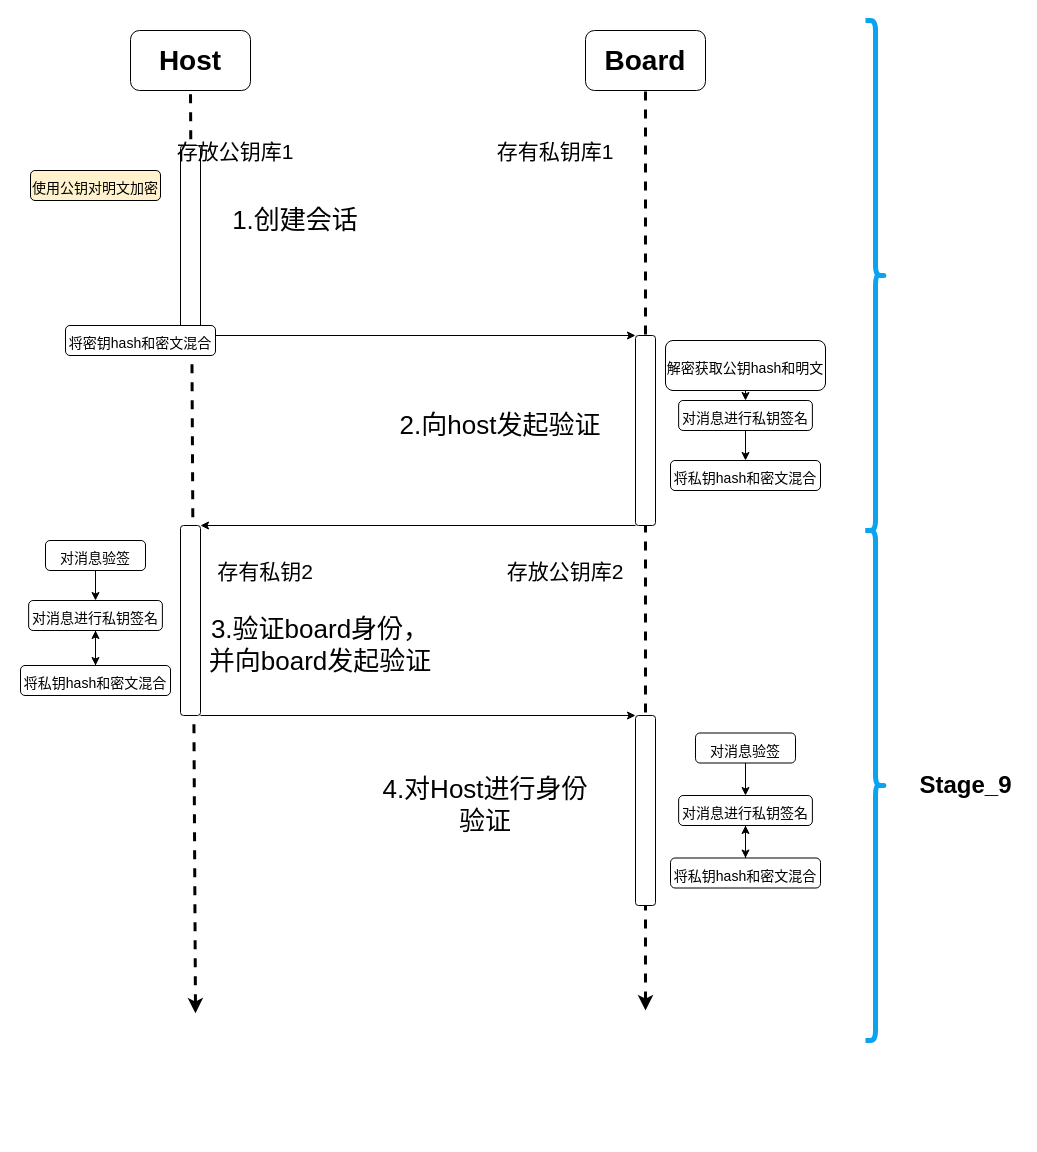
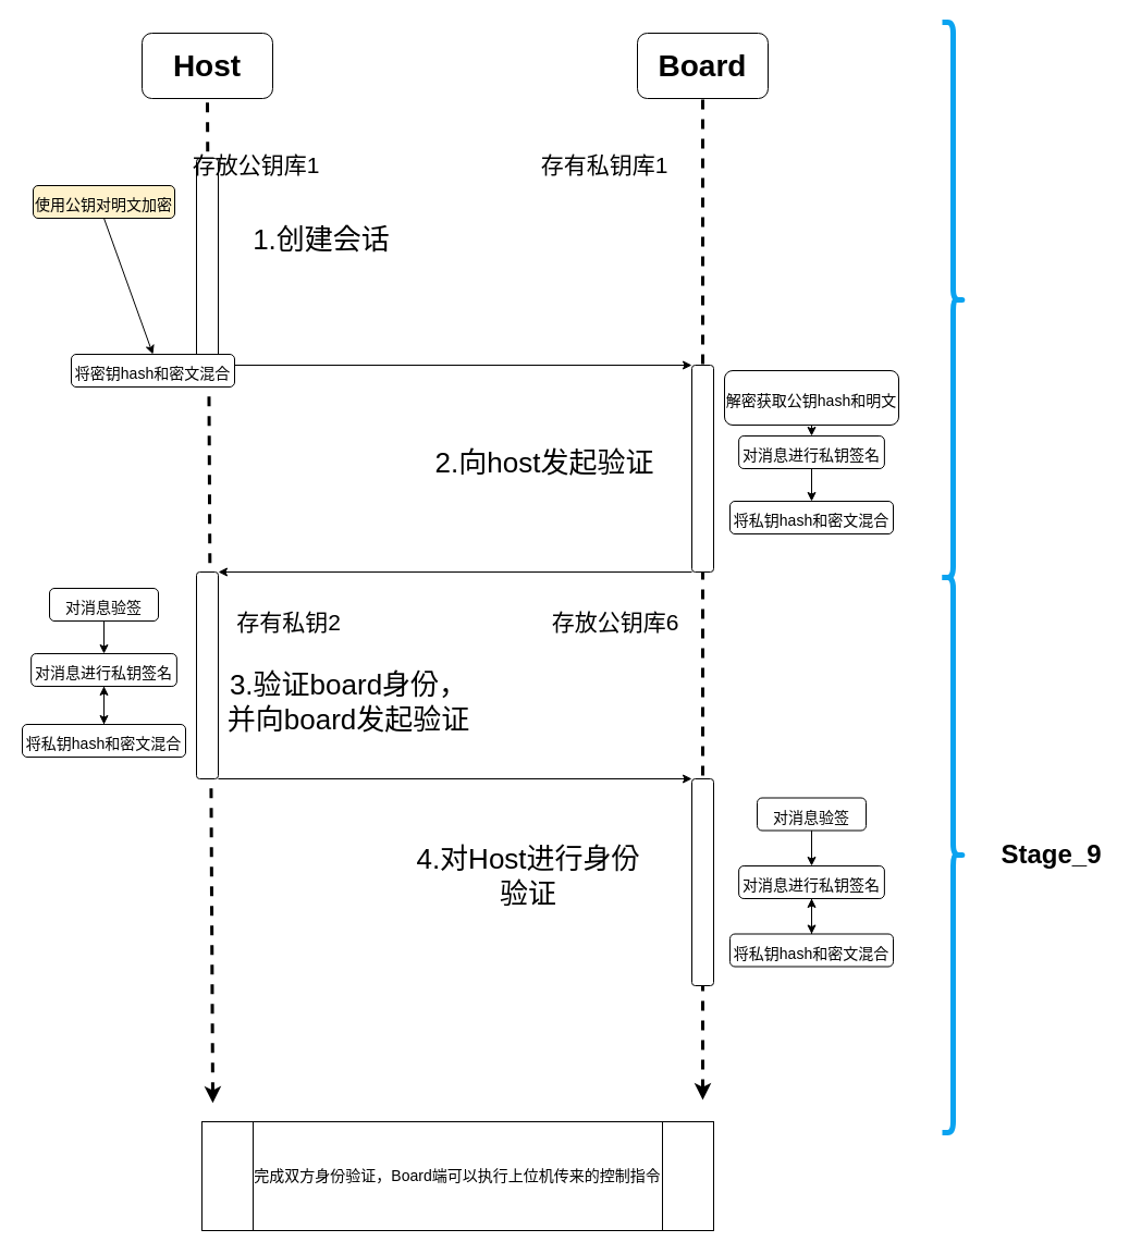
+ <mxCell id="12" style="edgeStyle=none;html=1;exitX=0.5;exitY=1;exitDx=0;exitDy=0;entryX=0.5;entryY=0;entryDx=0;entryDy=0;strokeWidth=1;fontSize=14;startArrow=none;startFill=0;" parent="1" source="13" target="14" edge="1"><mxGeometry relative="1" as="geometry" /></mxCell>
- <mxCell id="30" value="&lt;font style=&quot;font-size: 21px;&quot;&gt;存放公钥库2&lt;/font&gt;" style="text;html=1;strokeColor=none;fillColor=none;align=center;verticalAlign=middle;whiteSpace=wrap;rounded=1;fontSize=26;" parent="1" vertex="1"><mxGeometry x="505" y="540" width="120" height="60" as="geometry" /></mxCell>
+ <mxCell id="30" value="&lt;font style=&quot;font-size: 21px;&quot;&gt;存放公钥库6&lt;/font&gt;" style="text;html=1;strokeColor=none;fillColor=none;align=center;verticalAlign=middle;whiteSpace=wrap;rounded=1;fontSize=26;" parent="1" vertex="1"><mxGeometry x="505" y="540" width="120" height="60" as="geometry" /></mxCell>
+ <mxCell id="29" value="完成双方身份验证，Board端可以执行上位机传来的控制指令" style="shape=process;whiteSpace=wrap;html=1;backgroundOutline=1;fontSize=14;" parent="1" vertex="1"><mxGeometry x="185" y="1030" width="470" height="100" as="geometry" /></mxCell>
